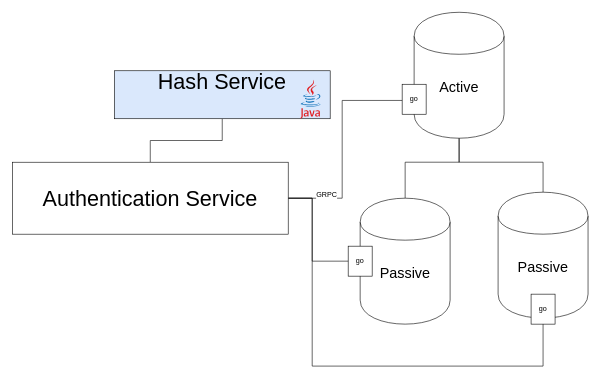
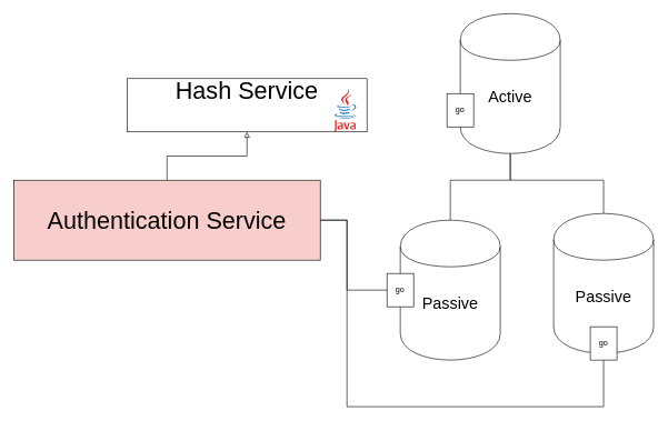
- <mxCell id="13" value="&lt;div style=&quot;font-size: 36px&quot; align=&quot;center&quot;&gt;&lt;font style=&quot;font-size: 36px&quot;&gt;Hash Service&lt;/font&gt;&lt;/div&gt;&lt;div style=&quot;font-size: 36px&quot; align=&quot;center&quot;&gt;&lt;font style=&quot;font-size: 36px&quot;&gt;&lt;br&gt;&lt;/font&gt;&lt;/div&gt;" style="rounded=0;whiteSpace=wrap;html=1;align=center;fillColor=#dae8fc;" parent="1" vertex="1"><mxGeometry x="190" y="117.5" width="360" height="80" as="geometry" /></mxCell>
+ <mxCell id="13" value="&lt;div style=&quot;font-size: 36px&quot; align=&quot;center&quot;&gt;&lt;font style=&quot;font-size: 36px&quot;&gt;Hash Service&lt;/font&gt;&lt;/div&gt;&lt;div style=&quot;font-size: 36px&quot; align=&quot;center&quot;&gt;&lt;font style=&quot;font-size: 36px&quot;&gt;&lt;br&gt;&lt;/font&gt;&lt;/div&gt;" style="rounded=0;whiteSpace=wrap;html=1;align=center;" parent="1" vertex="1"><mxGeometry x="190" y="117.5" width="360" height="80" as="geometry" /></mxCell>
- <mxCell id="7" style="edgeStyle=orthogonalEdgeStyle;rounded=0;orthogonalLoop=1;jettySize=auto;html=1;endArrow=none;endFill=0;" parent="1" source="12" target="13" edge="1"><mxGeometry relative="1" as="geometry" /></mxCell>
+ <mxCell id="7" style="edgeStyle=orthogonalEdgeStyle;rounded=0;orthogonalLoop=1;jettySize=auto;html=1;endArrow=block;endFill=0;" parent="1" source="12" target="13" edge="1"><mxGeometry relative="1" as="geometry" /></mxCell>
- <mxCell id="8" style="edgeStyle=orthogonalEdgeStyle;rounded=0;orthogonalLoop=1;jettySize=auto;html=1;entryX=0;entryY=0.7;entryDx=0;entryDy=0;endArrow=none;endFill=0;" parent="1" source="12" target="3" edge="1"><mxGeometry relative="1" as="geometry"><Array as="points"><mxPoint x="570" y="330" /><mxPoint x="570" y="167" /></Array></mxGeometry></mxCell>
- <mxCell id="9" value="&lt;div&gt;GRPC&lt;/div&gt;&lt;div&gt;&lt;br&gt;&lt;/div&gt;" style="text;html=1;align=center;verticalAlign=middle;resizable=0;points=[];;labelBackgroundColor=#ffffff;" parent="8" vertex="1" connectable="0"><mxGeometry x="-0.662" y="-1" relative="1" as="geometry"><mxPoint as="offset" /></mxGeometry></mxCell>
- <mxCell id="12" value="&lt;font style=&quot;font-size: 36px&quot;&gt;Authentication Service&lt;/font&gt;" style="rounded=0;whiteSpace=wrap;html=1;" parent="1" vertex="1"><mxGeometry x="20" y="270" width="460" height="120" as="geometry" /></mxCell>
+ <mxCell id="12" value="&lt;font style=&quot;font-size: 36px&quot;&gt;Authentication Service&lt;/font&gt;" style="rounded=0;whiteSpace=wrap;html=1;fillColor=#f8cecc;" parent="1" vertex="1"><mxGeometry x="20" y="270" width="460" height="120" as="geometry" /></mxCell>
